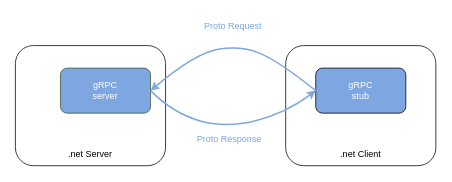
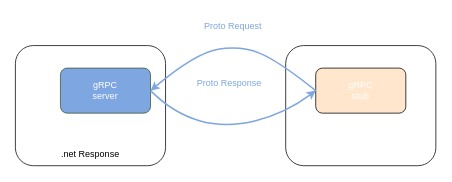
- <mxCell id="7" value="gRPC&lt;br&gt;stub" style="rounded=1;whiteSpace=wrap;html=1;fillColor=#7EA6E0;fontColor=#FFFFFF;" vertex="1" parent="1"><mxGeometry x="420" y="90" width="120" height="60" as="geometry" /></mxCell>
+ <mxCell id="7" value="gRPC&lt;br&gt;stub" style="rounded=1;whiteSpace=wrap;html=1;fillColor=#ffe6cc;fontColor=#FFFFFF;" vertex="1" parent="1"><mxGeometry x="420" y="90" width="120" height="60" as="geometry" /></mxCell>
- <mxCell id="11" value="&lt;font color=&quot;#7ea6e0&quot;&gt;Proto Response&lt;/font&gt;" style="text;html=1;strokeColor=none;fillColor=none;align=center;verticalAlign=middle;whiteSpace=wrap;rounded=0;" vertex="1" parent="1"><mxGeometry x="240" y="170" width="130" height="30" as="geometry" /></mxCell>
+ <mxCell id="11" value="&lt;font color=&quot;#7ea6e0&quot;&gt;Proto Response&lt;/font&gt;" style="text;html=1;strokeColor=none;fillColor=none;align=center;verticalAlign=middle;whiteSpace=wrap;rounded=0;" vertex="1" parent="1"><mxGeometry x="240" y="95" width="130" height="30" as="geometry" /></mxCell>
- <mxCell id="3" value=".net Server" style="text;html=1;strokeColor=none;fillColor=none;align=center;verticalAlign=middle;whiteSpace=wrap;rounded=0;" vertex="1" parent="1"><mxGeometry x="20" y="190" width="200" height="30" as="geometry" /></mxCell>
+ <mxCell id="3" value=".net Response" style="text;html=1;strokeColor=none;fillColor=none;align=center;verticalAlign=middle;whiteSpace=wrap;rounded=0;" vertex="1" parent="1"><mxGeometry x="20" y="190" width="200" height="30" as="geometry" /></mxCell>
- <mxCell id="5" value=".net Client" style="text;html=1;strokeColor=none;fillColor=none;align=center;verticalAlign=middle;whiteSpace=wrap;rounded=0;" vertex="1" parent="1"><mxGeometry x="380" y="190" width="200" height="30" as="geometry" /></mxCell>
